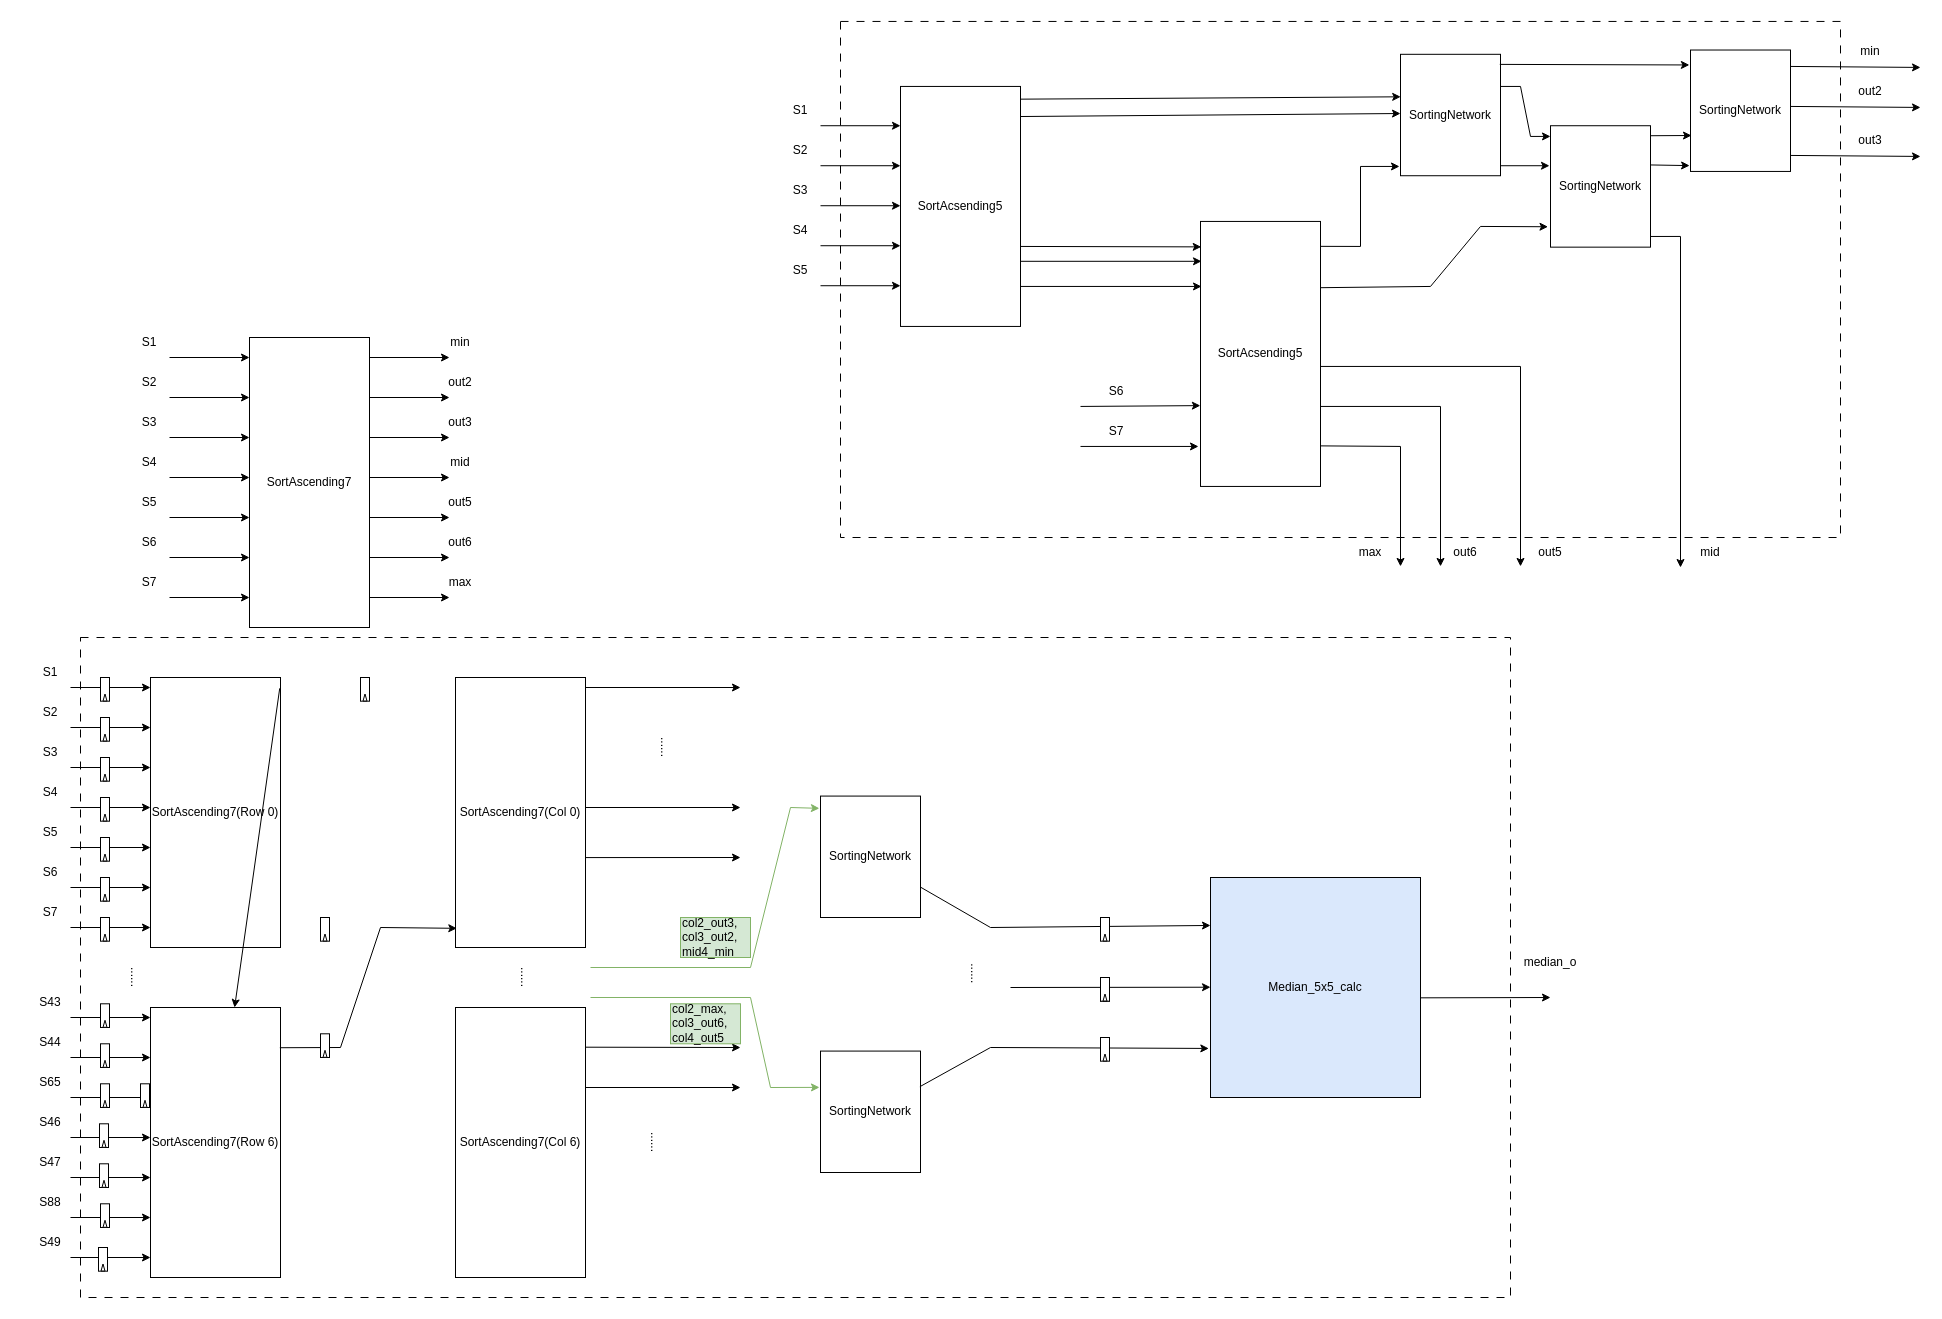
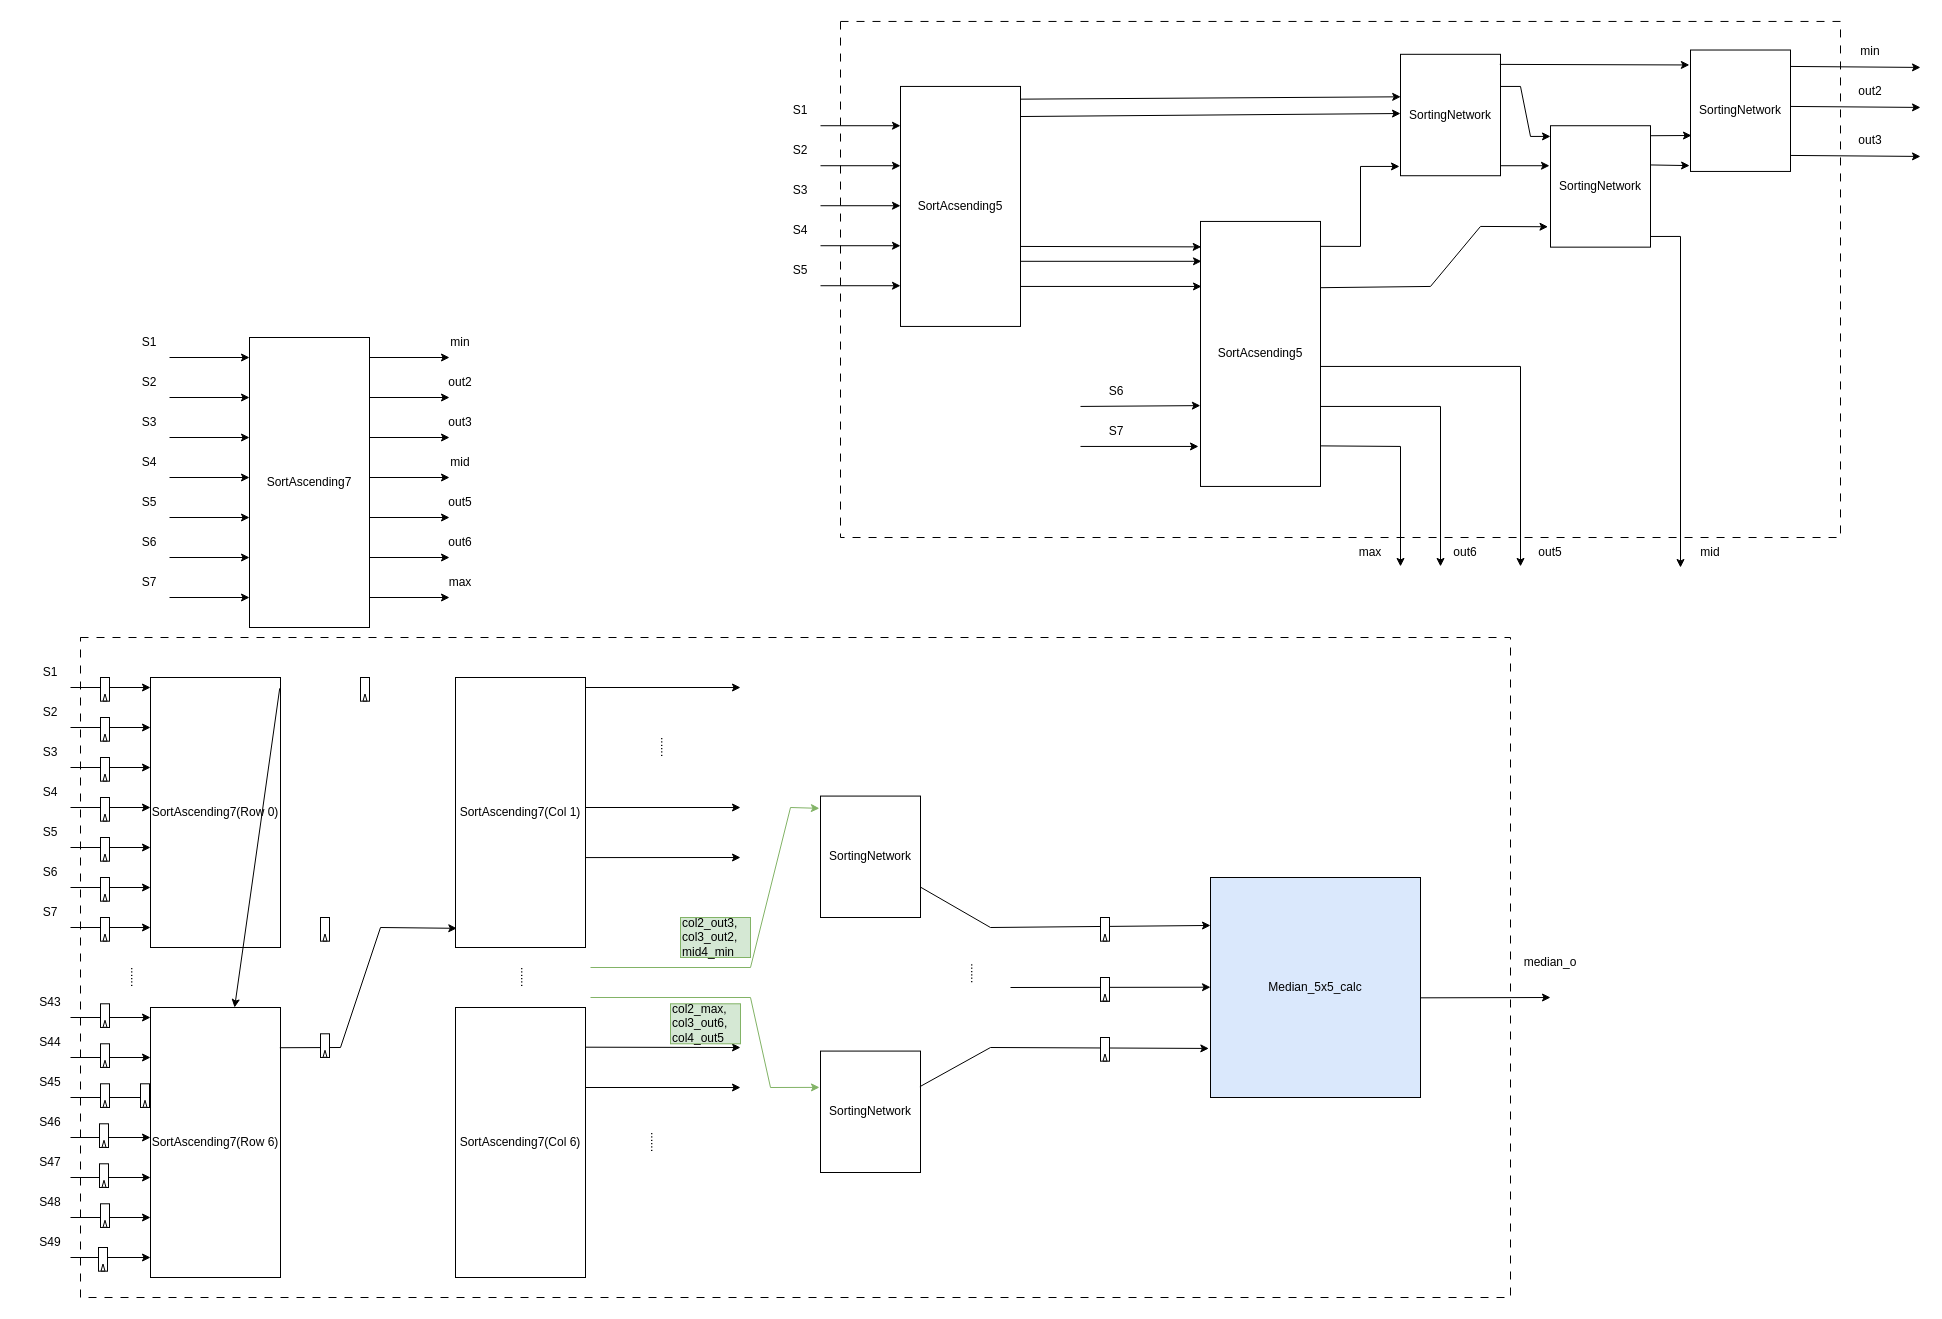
- <mxCell id="35" value="SortAscending7(Col 0)" style="rounded=0;whiteSpace=wrap;html=1;" parent="1" vertex="1"><mxGeometry x="455" y="677" width="130" height="270" as="geometry" /></mxCell>
+ <mxCell id="35" value="SortAscending7(Col 1)" style="rounded=0;whiteSpace=wrap;html=1;" parent="1" vertex="1"><mxGeometry x="455" y="677" width="130" height="270" as="geometry" /></mxCell>
- <mxCell id="29" value="S65" style="text;html=1;align=center;verticalAlign=middle;whiteSpace=wrap;rounded=0;" parent="1" vertex="1"><mxGeometry x="20" y="1067" width="60" height="30" as="geometry" /></mxCell>
+ <mxCell id="29" value="S45" style="text;html=1;align=center;verticalAlign=middle;whiteSpace=wrap;rounded=0;" parent="1" vertex="1"><mxGeometry x="20" y="1067" width="60" height="30" as="geometry" /></mxCell>
- <mxCell id="32" value="S88" style="text;html=1;align=center;verticalAlign=middle;whiteSpace=wrap;rounded=0;" parent="1" vertex="1"><mxGeometry x="20" y="1187" width="60" height="30" as="geometry" /></mxCell>
+ <mxCell id="32" value="S48" style="text;html=1;align=center;verticalAlign=middle;whiteSpace=wrap;rounded=0;" parent="1" vertex="1"><mxGeometry x="20" y="1187" width="60" height="30" as="geometry" /></mxCell>
